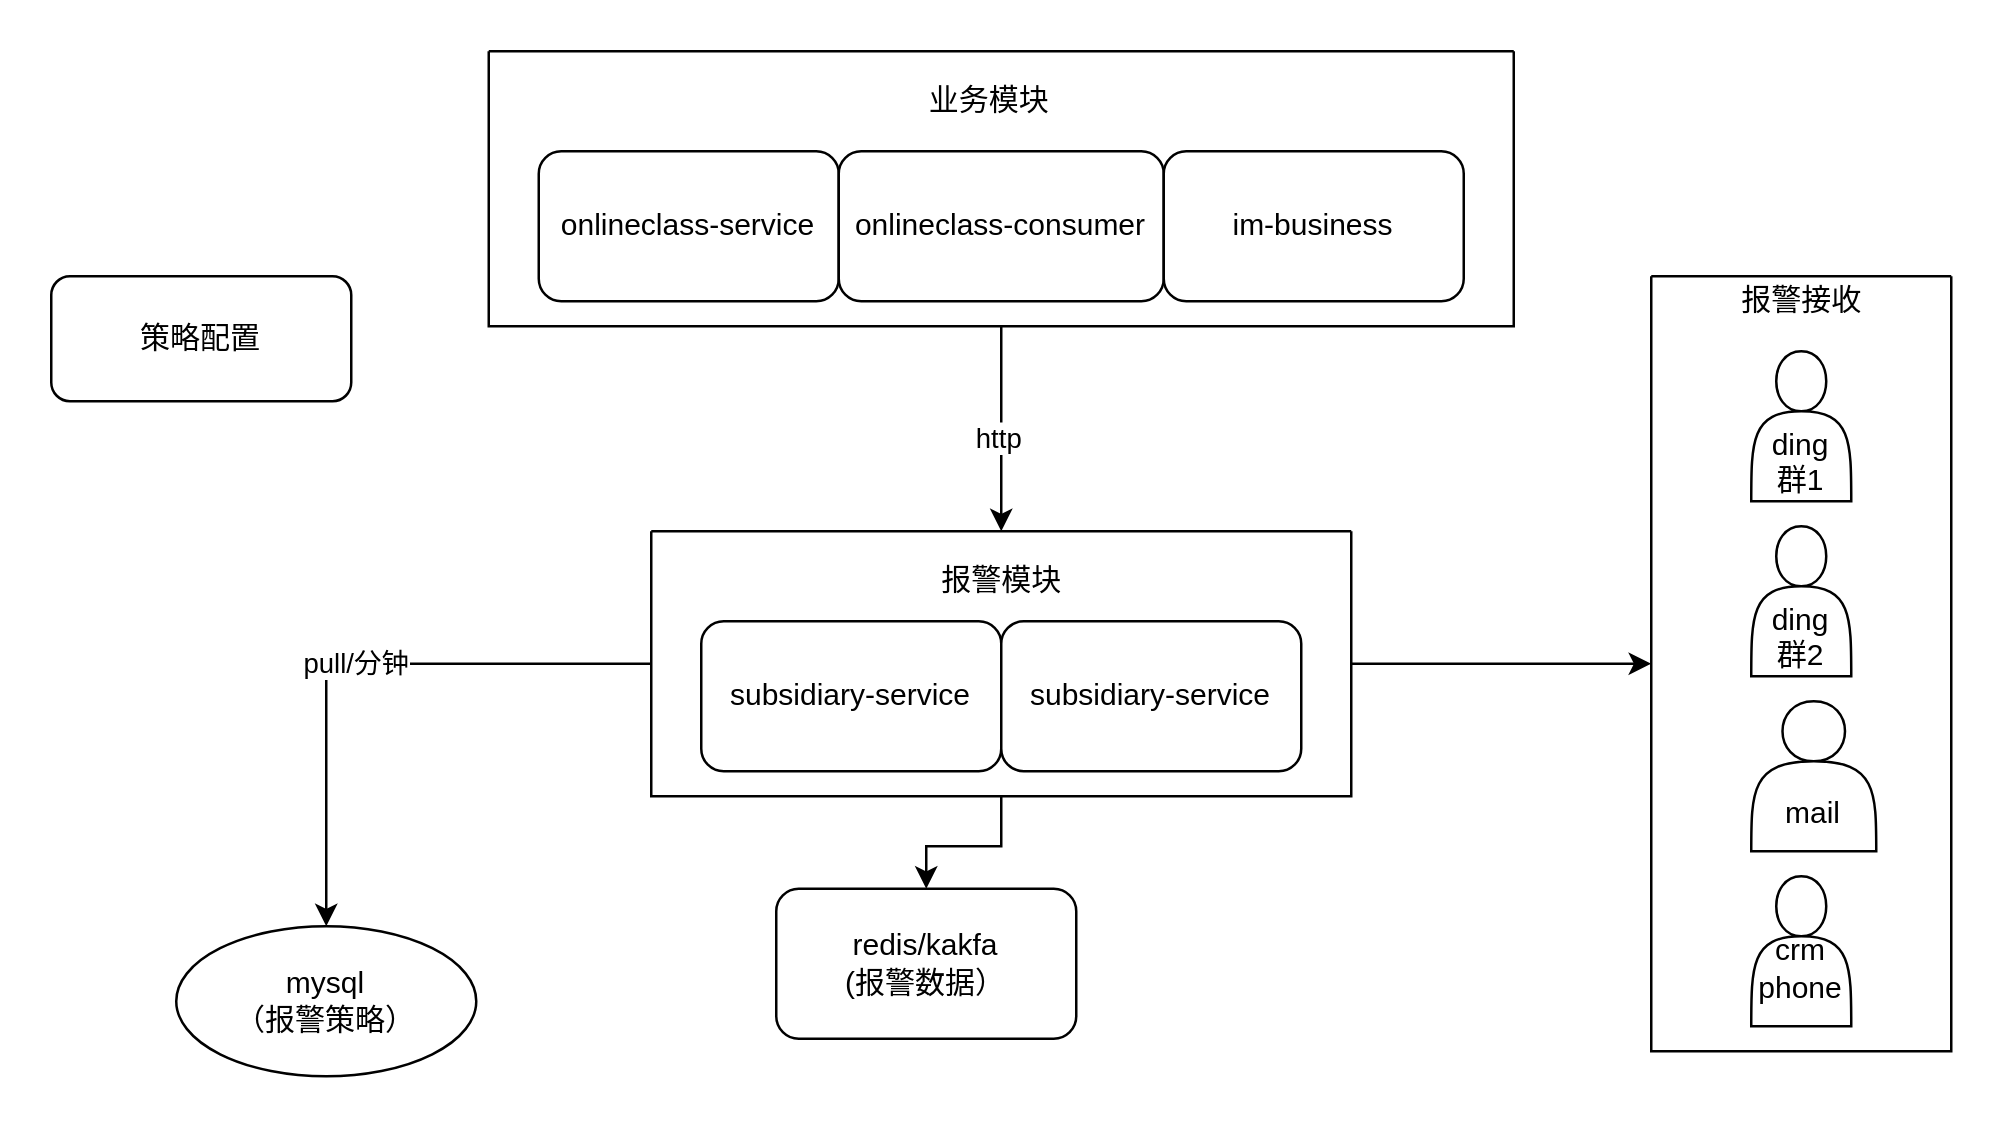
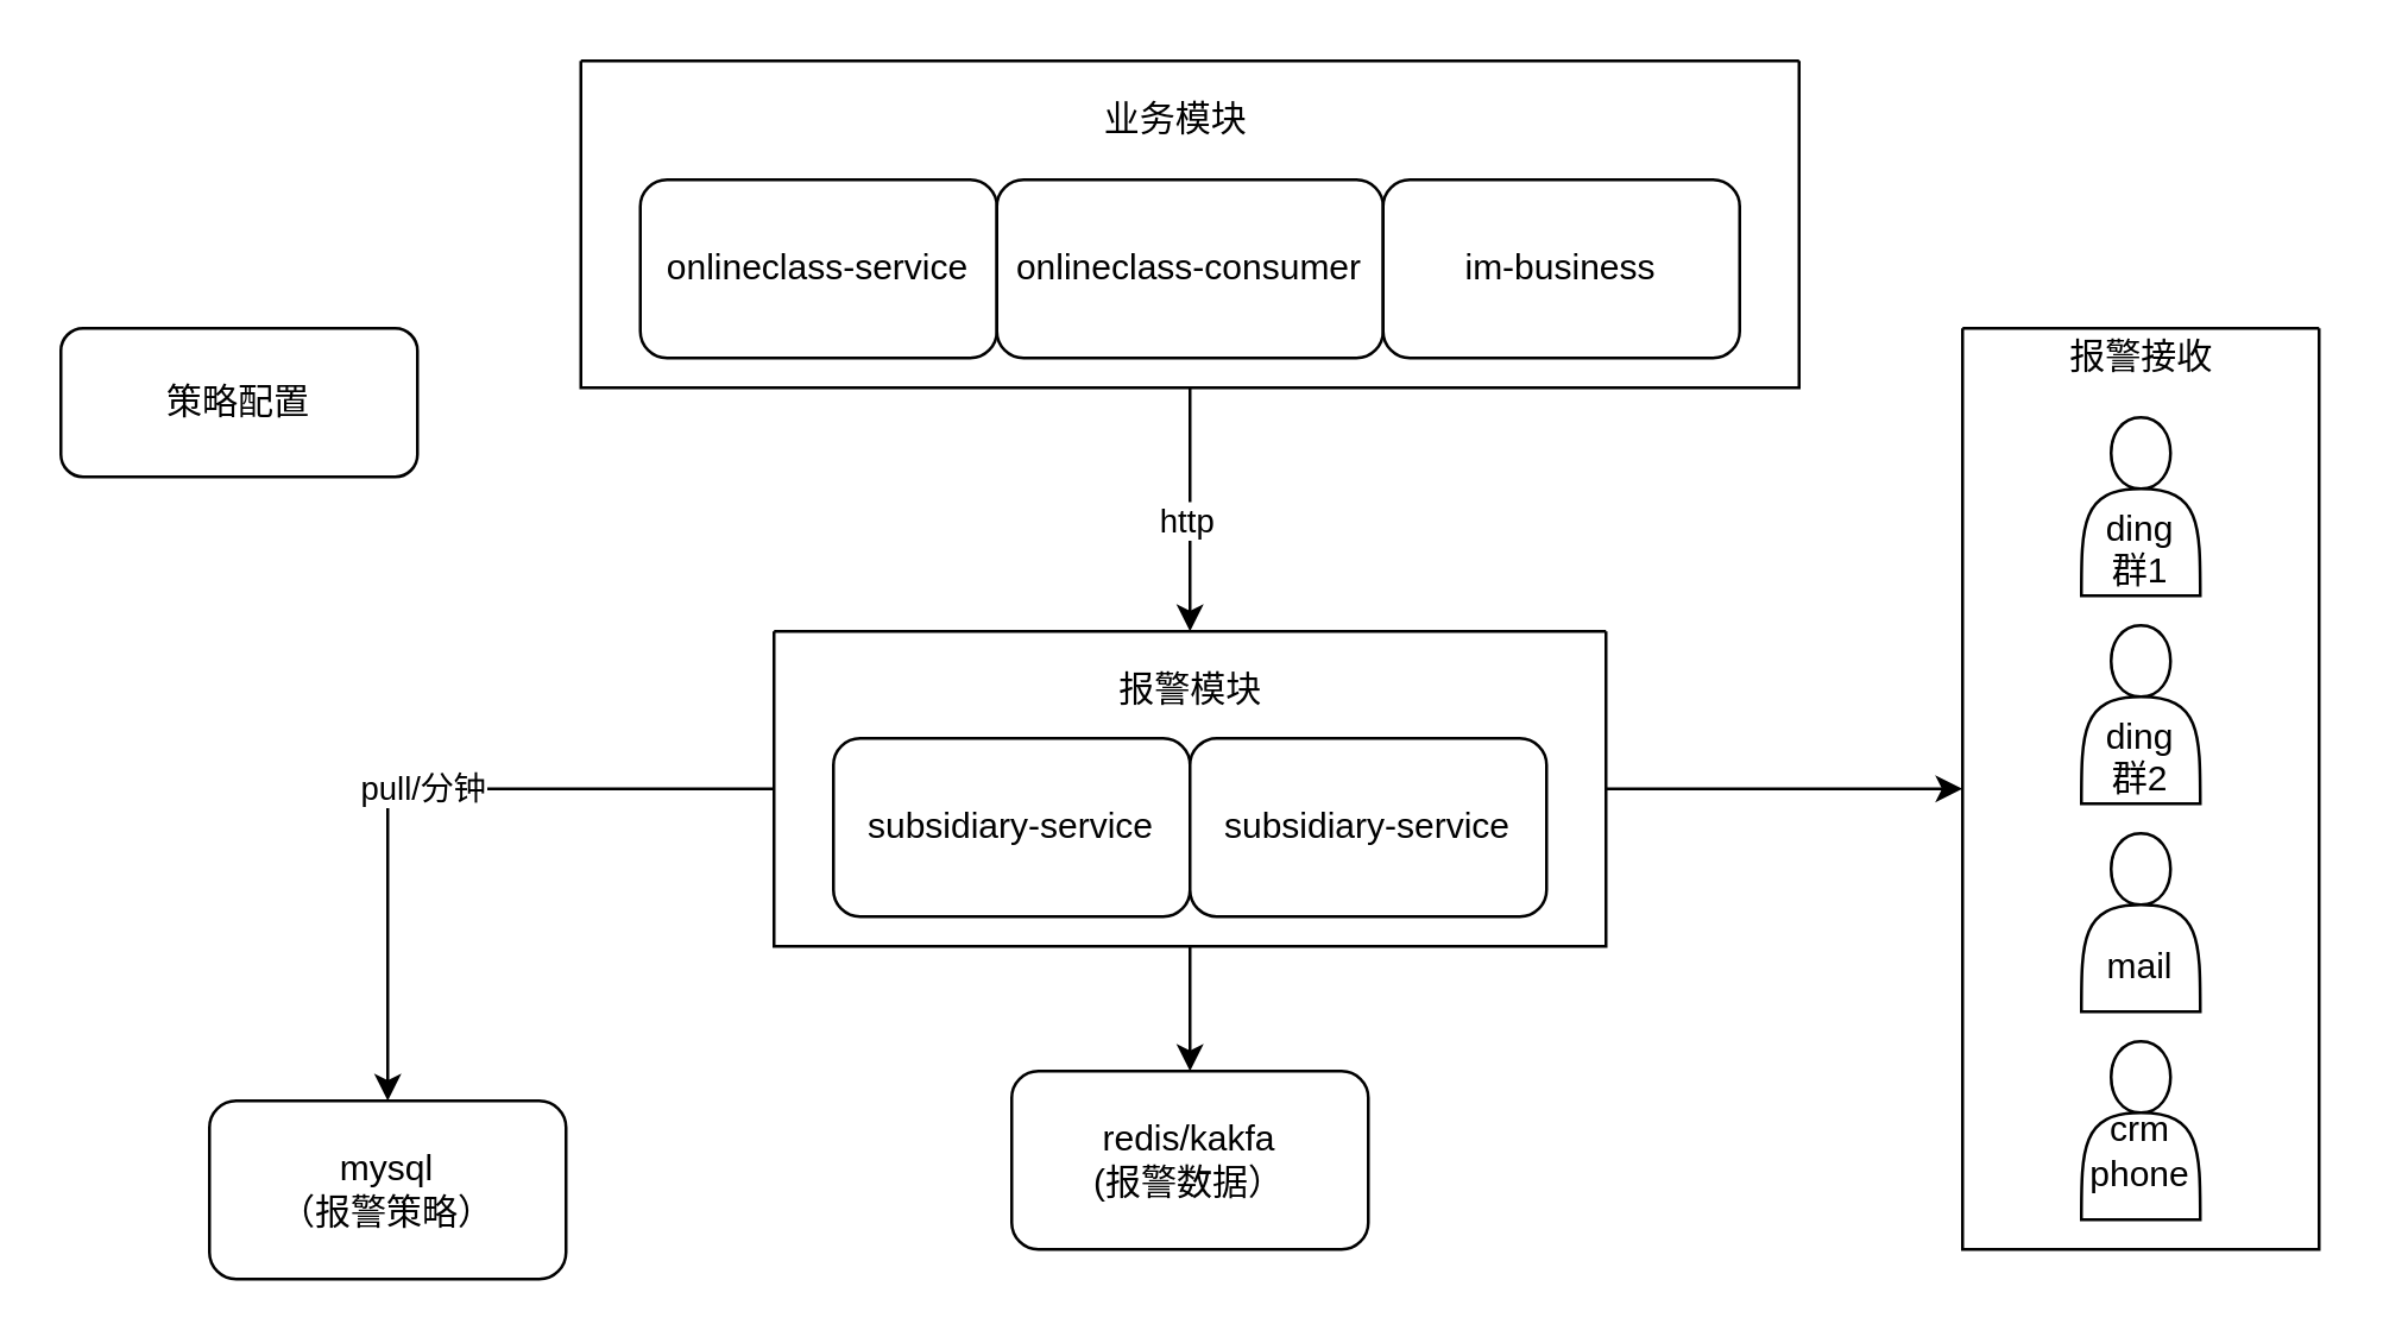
- <mxCell id="12" value="&lt;br&gt;&lt;br&gt;mail" style="shape=actor;whiteSpace=wrap;html=1;" vertex="1" parent="1"><mxGeometry x="700" y="280" width="50" height="60" as="geometry" /></mxCell>
+ <mxCell id="12" value="&lt;br&gt;&lt;br&gt;mail" style="shape=actor;whiteSpace=wrap;html=1;" vertex="1" parent="1"><mxGeometry x="700" y="280" width="40" height="60" as="geometry" /></mxCell>
- <mxCell id="23" value="redis/kakfa&lt;br&gt;(报警数据）" style="rounded=1;whiteSpace=wrap;html=1;" vertex="1" parent="1"><mxGeometry x="310" y="355" width="120" height="60" as="geometry" /></mxCell>
+ <mxCell id="23" value="redis/kakfa&lt;br&gt;(报警数据）" style="rounded=1;whiteSpace=wrap;html=1;" vertex="1" parent="1"><mxGeometry x="340" y="360" width="120" height="60" as="geometry" /></mxCell>
- <mxCell id="5" value="mysql&lt;br&gt;（报警策略）" style="ellipse;whiteSpace=wrap;html=1;" vertex="1" parent="1"><mxGeometry x="70" y="370" width="120" height="60" as="geometry" /></mxCell>
+ <mxCell id="5" value="mysql&lt;br&gt;（报警策略）" style="rounded=1;whiteSpace=wrap;html=1;" vertex="1" parent="1"><mxGeometry x="70" y="370" width="120" height="60" as="geometry" /></mxCell>
